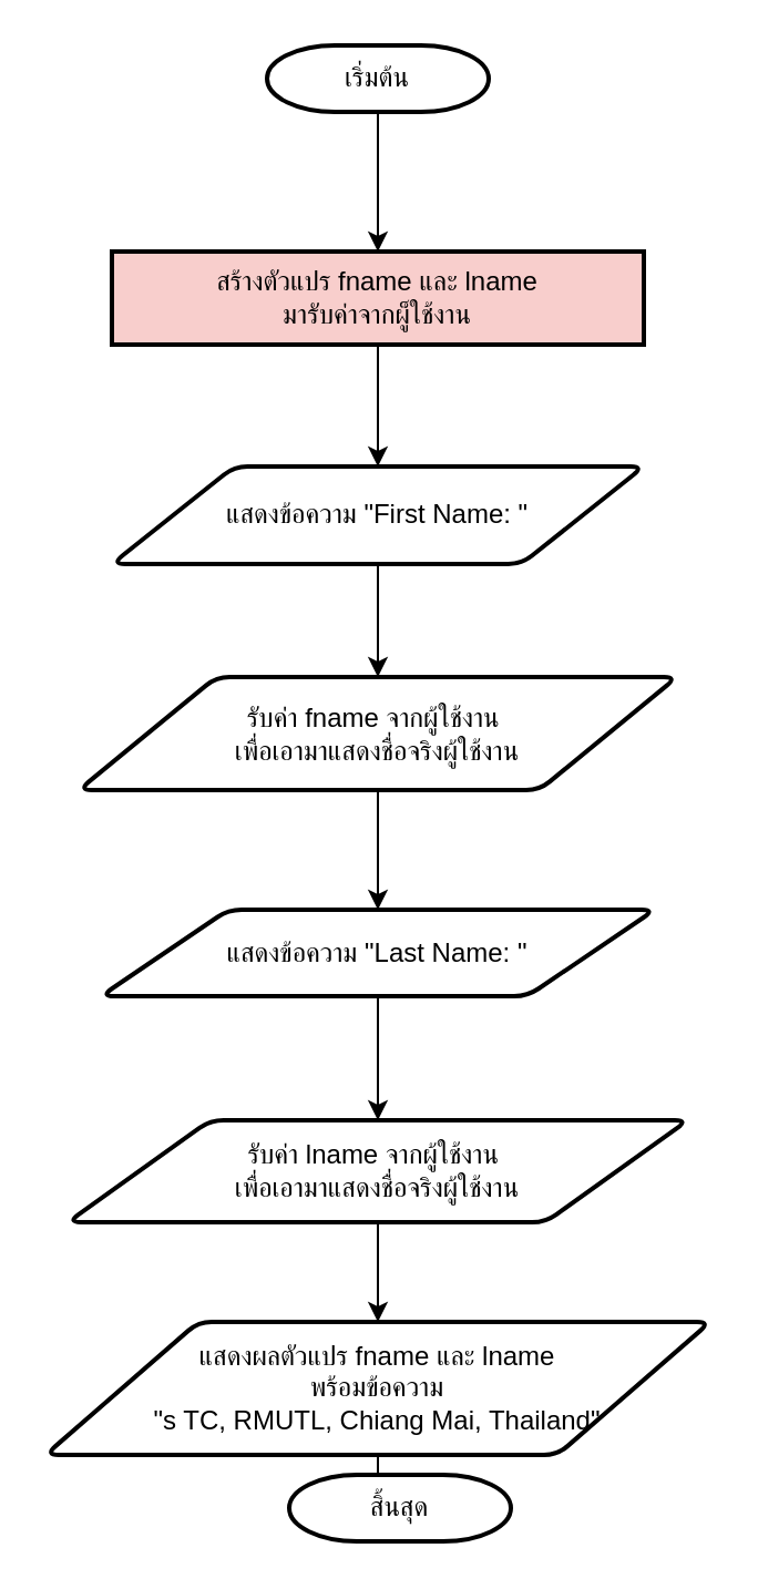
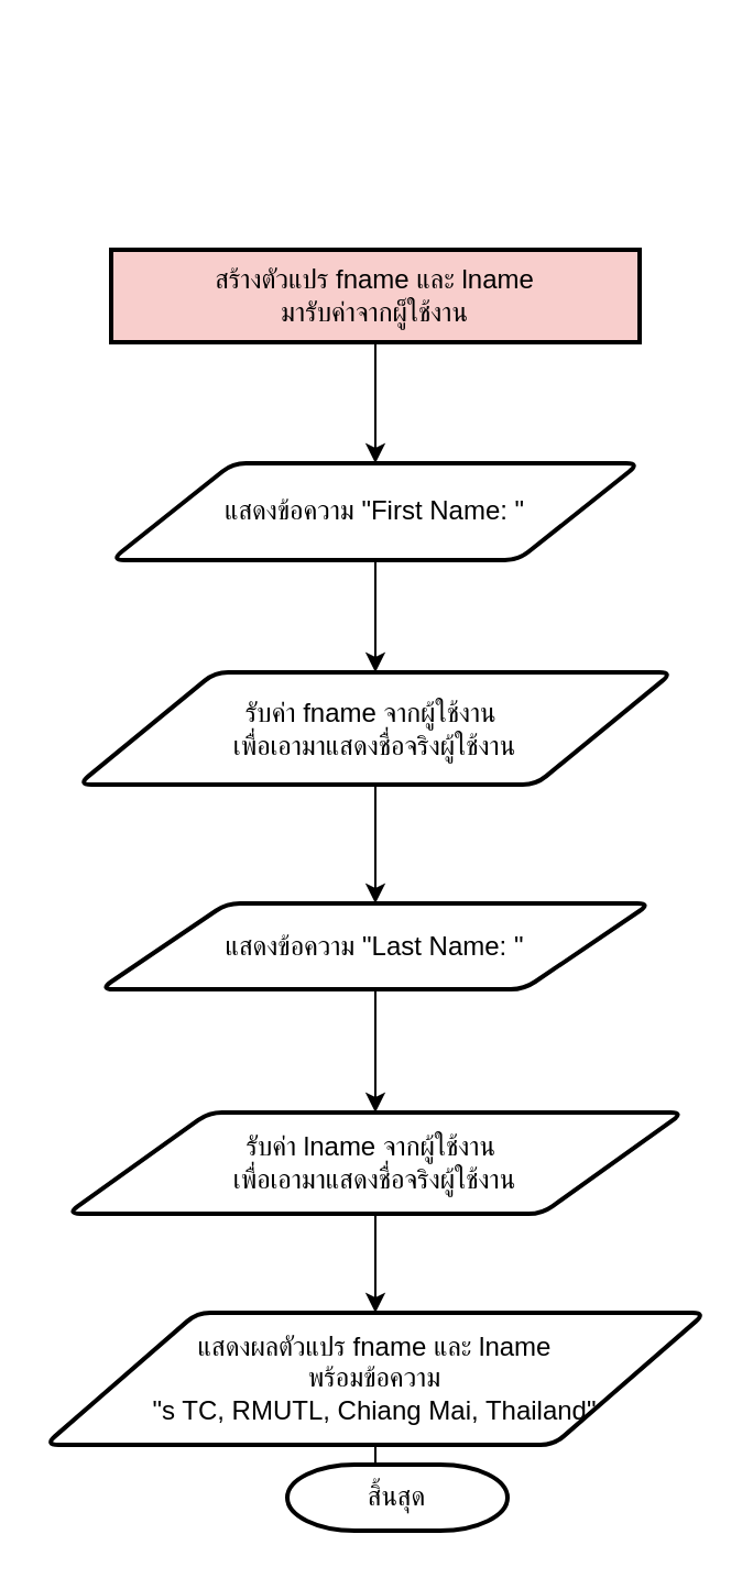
- <mxCell id="3" value="เริ่มต้น" style="strokeWidth=2;html=1;shape=mxgraph.flowchart.terminator;whiteSpace=wrap;" vertex="1" parent="1"><mxGeometry x="120" y="20" width="100" height="30" as="geometry" /></mxCell>
- <mxCell id="2" value="" style="edgeStyle=orthogonalEdgeStyle;rounded=0;orthogonalLoop=1;jettySize=auto;html=1;" edge="1" parent="1" source="3" target="5"><mxGeometry relative="1" as="geometry" /></mxCell>
